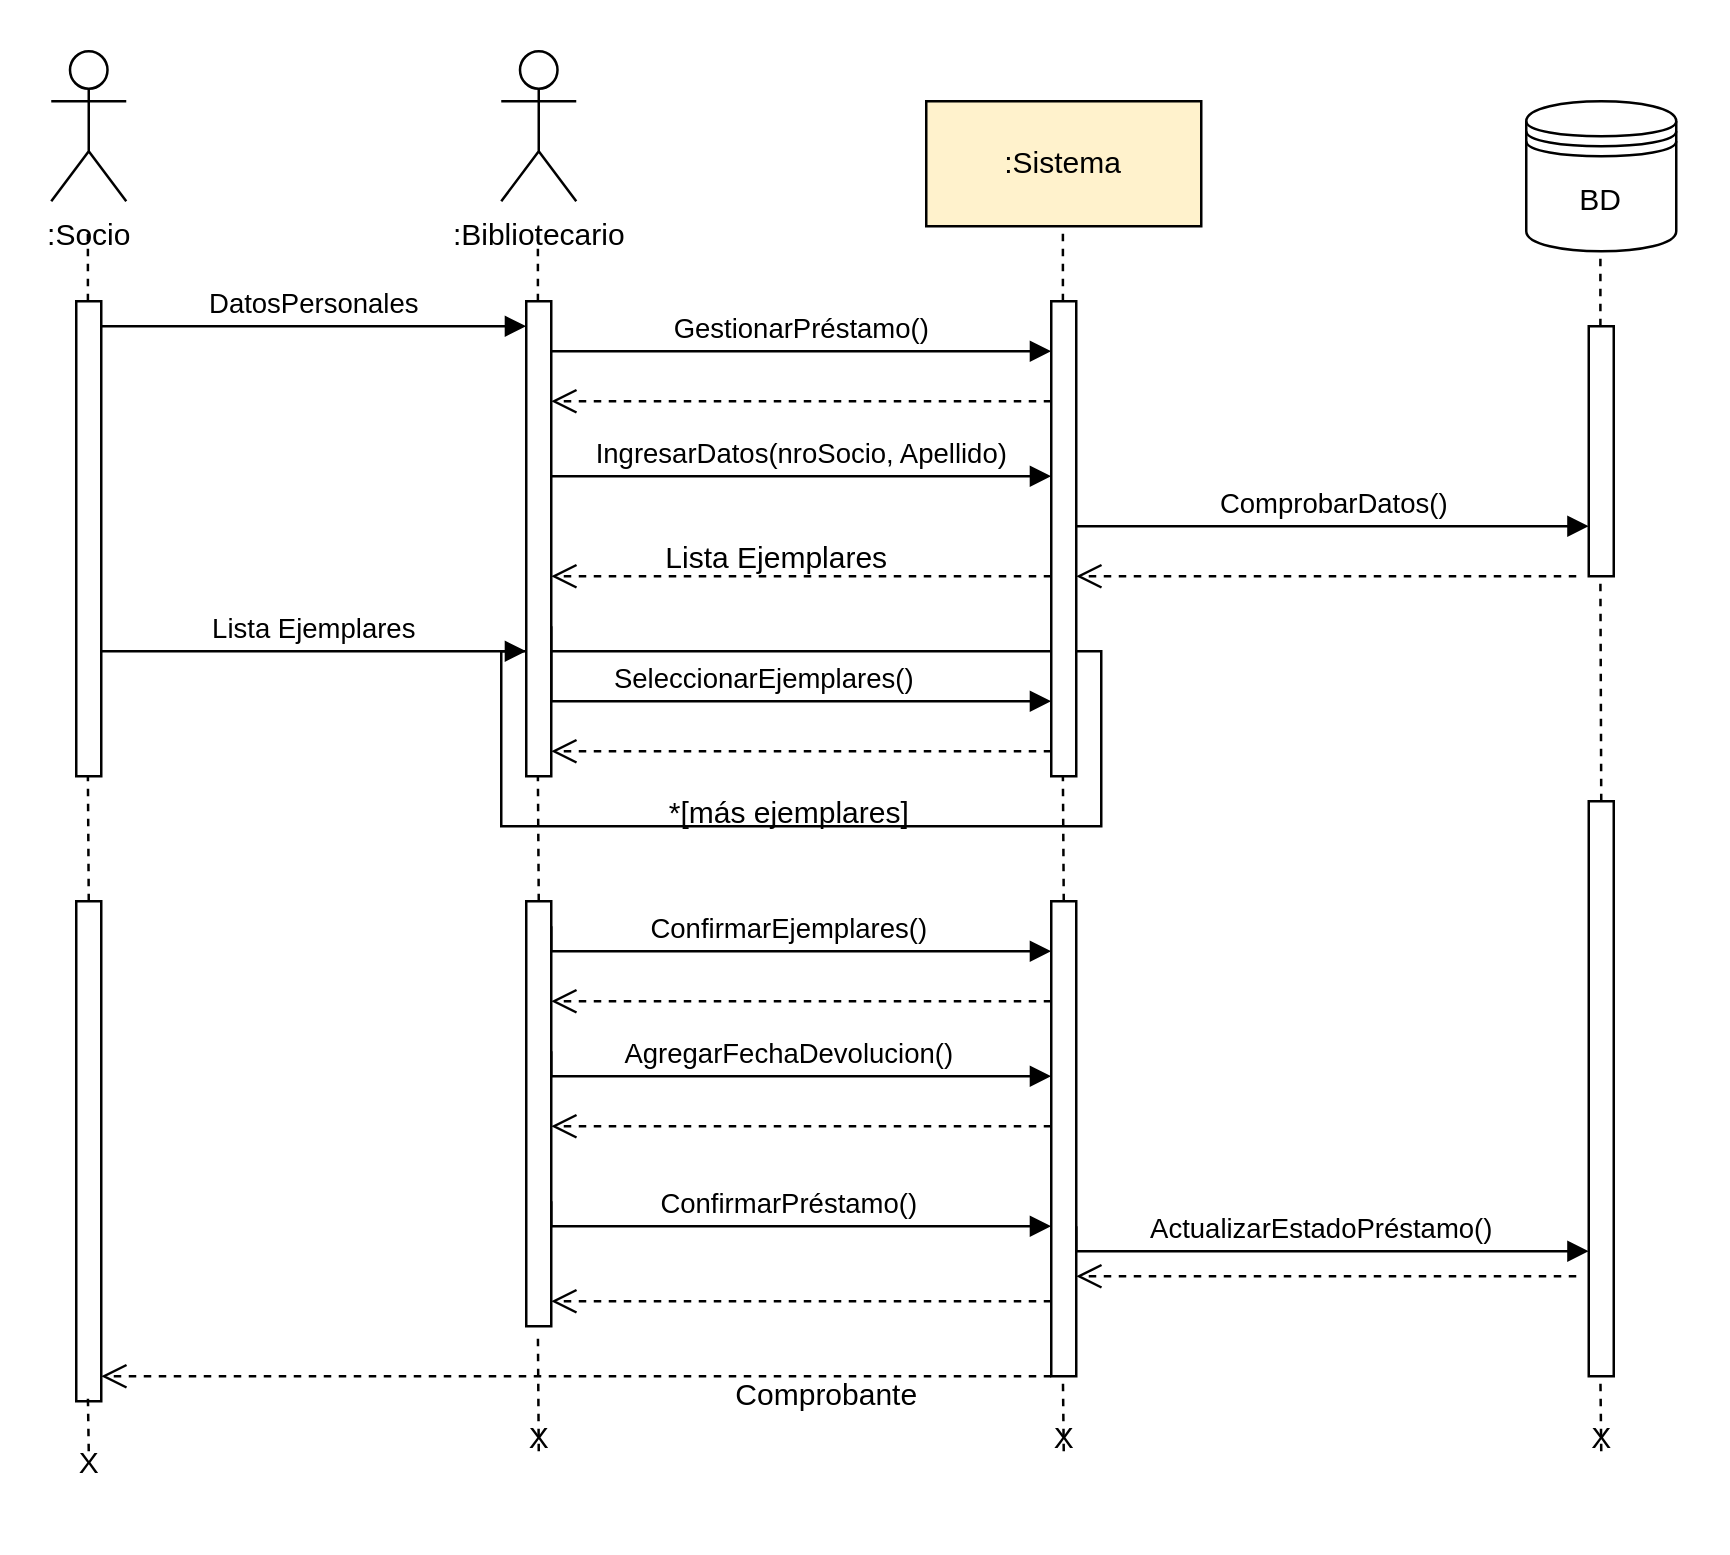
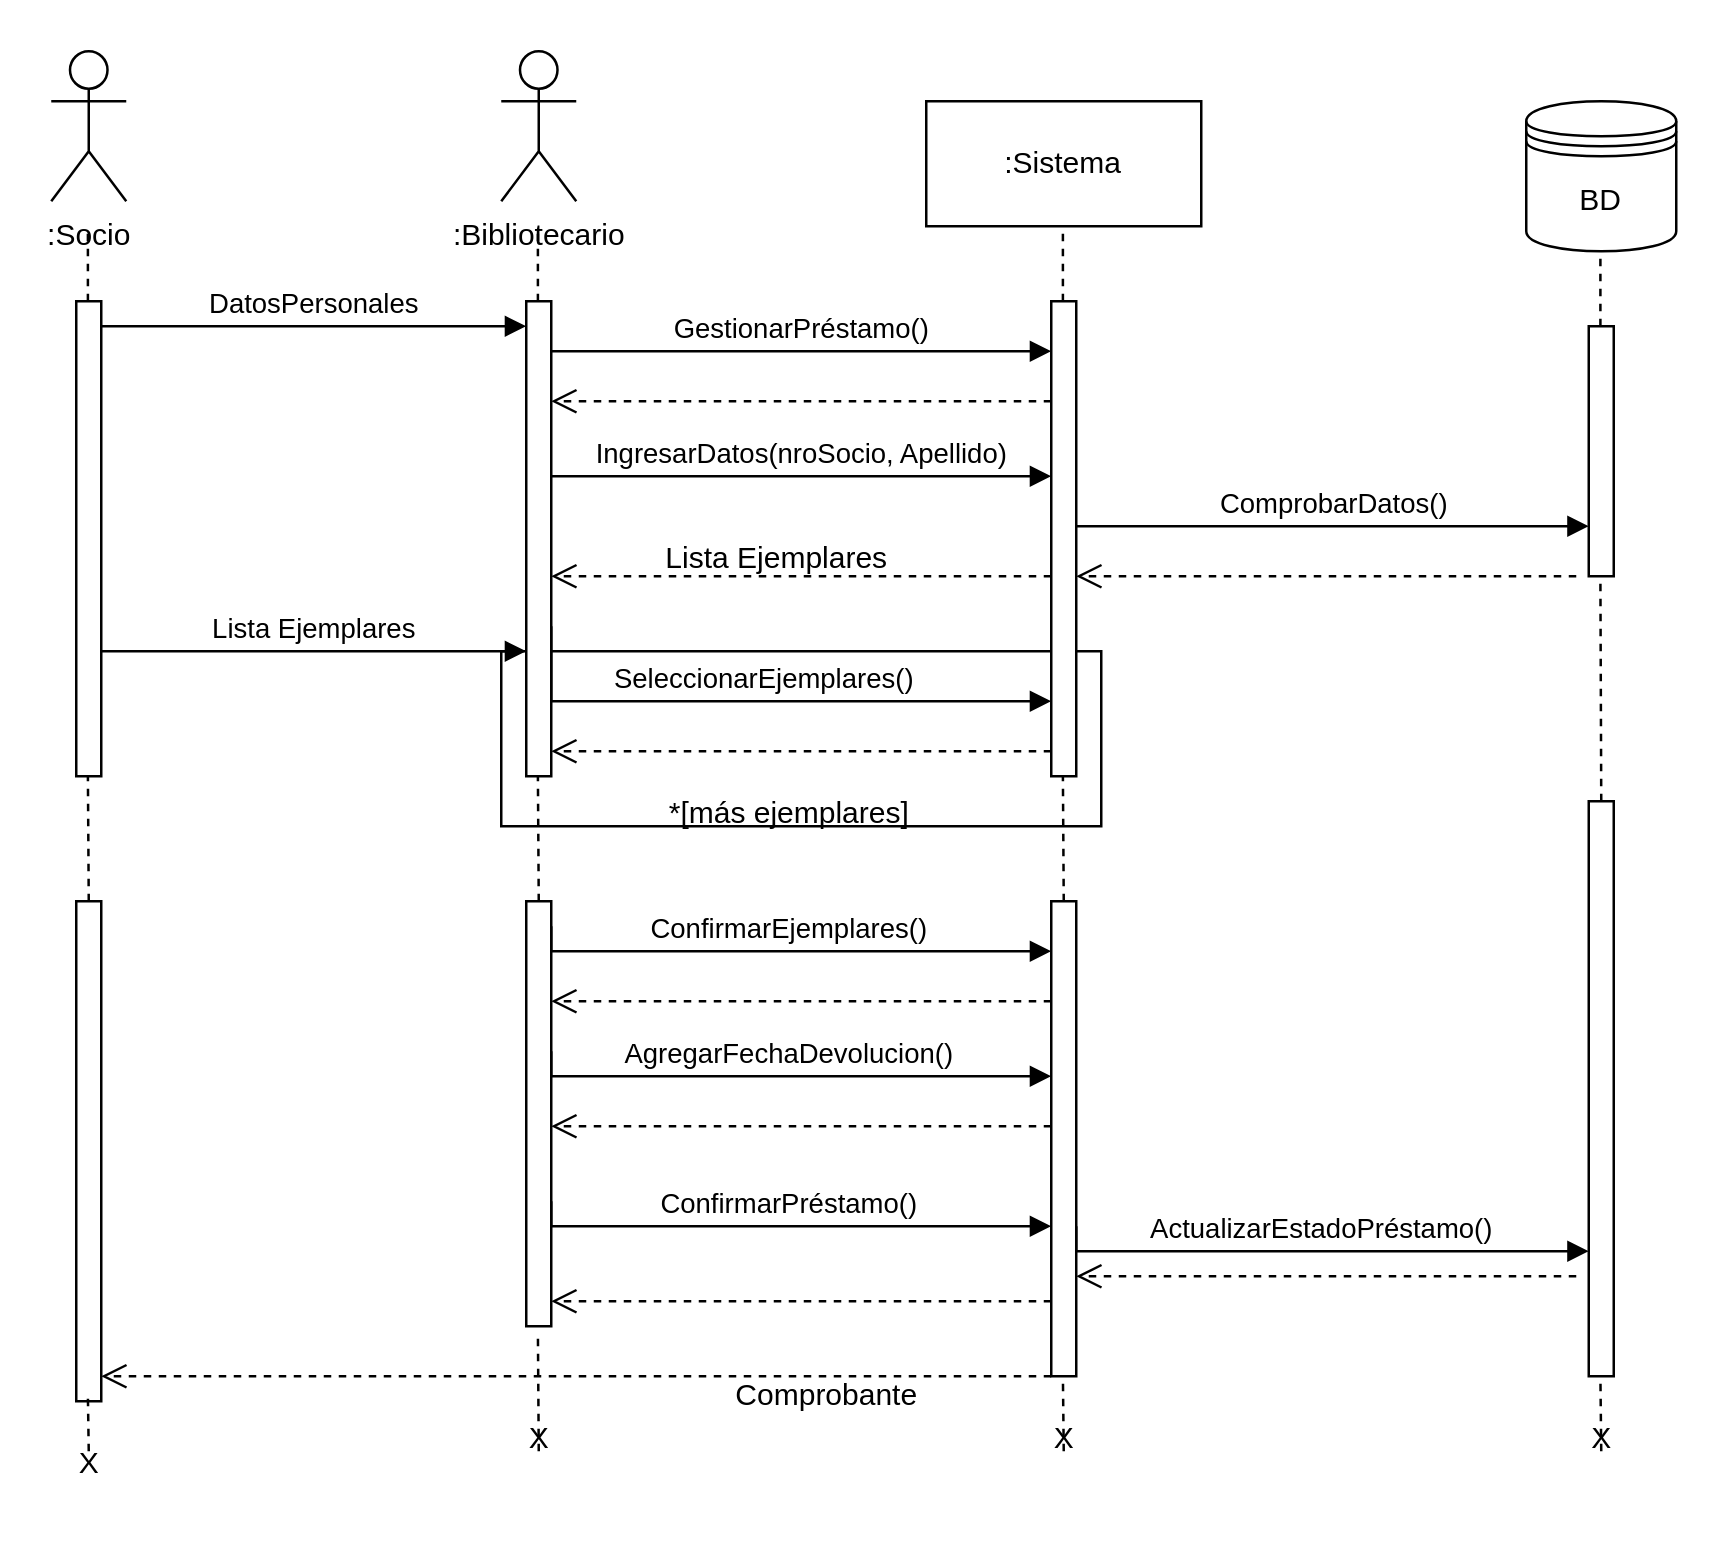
- <mxCell id="4" value=":Sistema" style="html=1;whiteSpace=wrap;fillColor=#fff2cc;" vertex="1" parent="1"><mxGeometry x="370" y="40" width="110" height="50" as="geometry" /></mxCell>
+ <mxCell id="4" value=":Sistema" style="html=1;whiteSpace=wrap;" vertex="1" parent="1"><mxGeometry x="370" y="40" width="110" height="50" as="geometry" /></mxCell>
